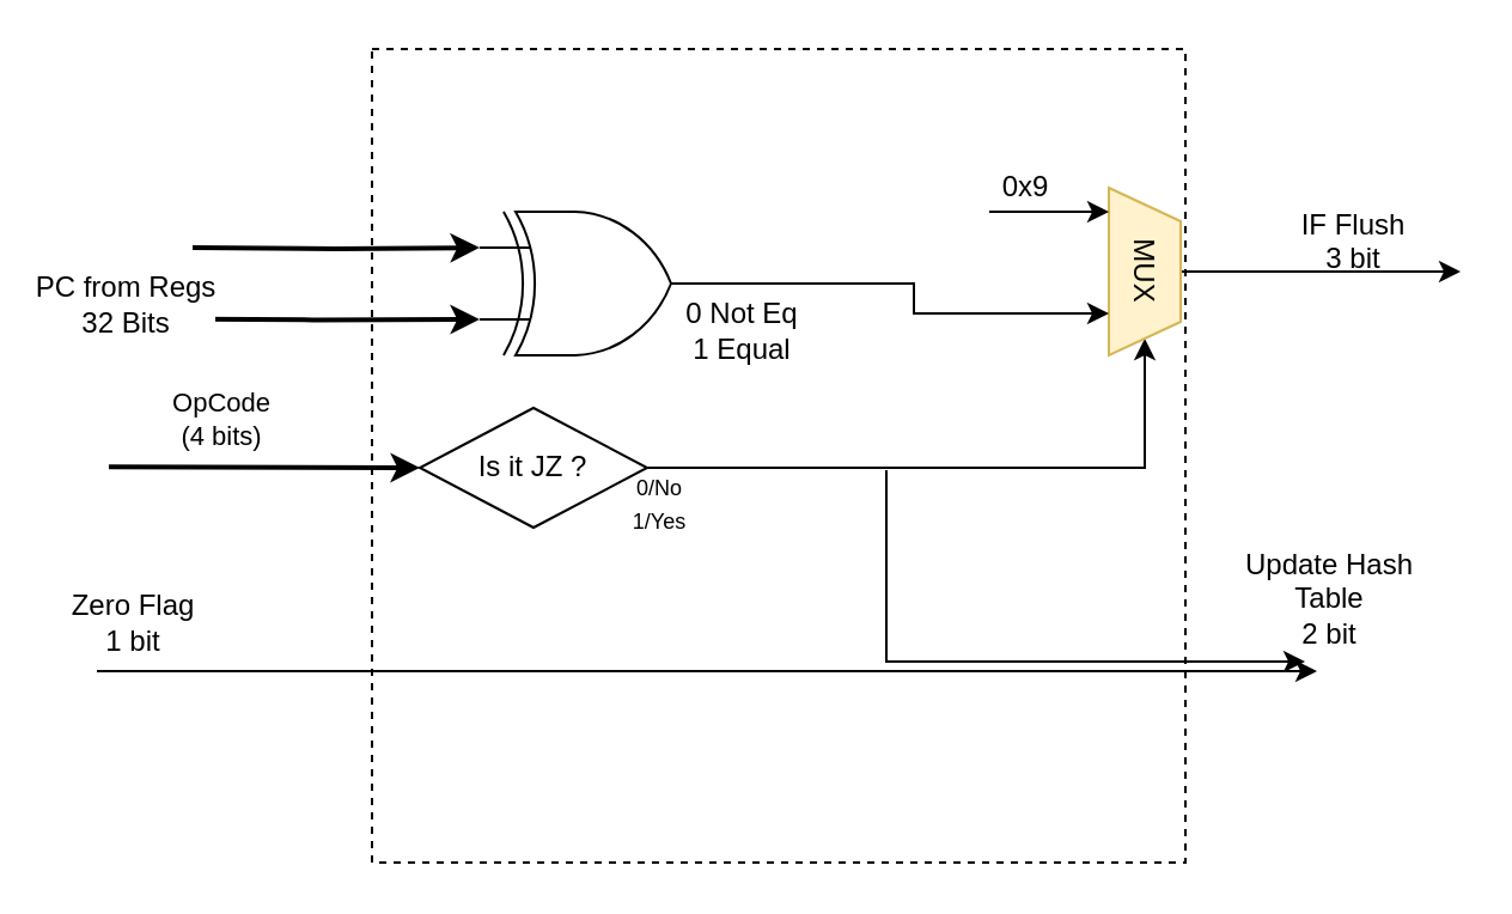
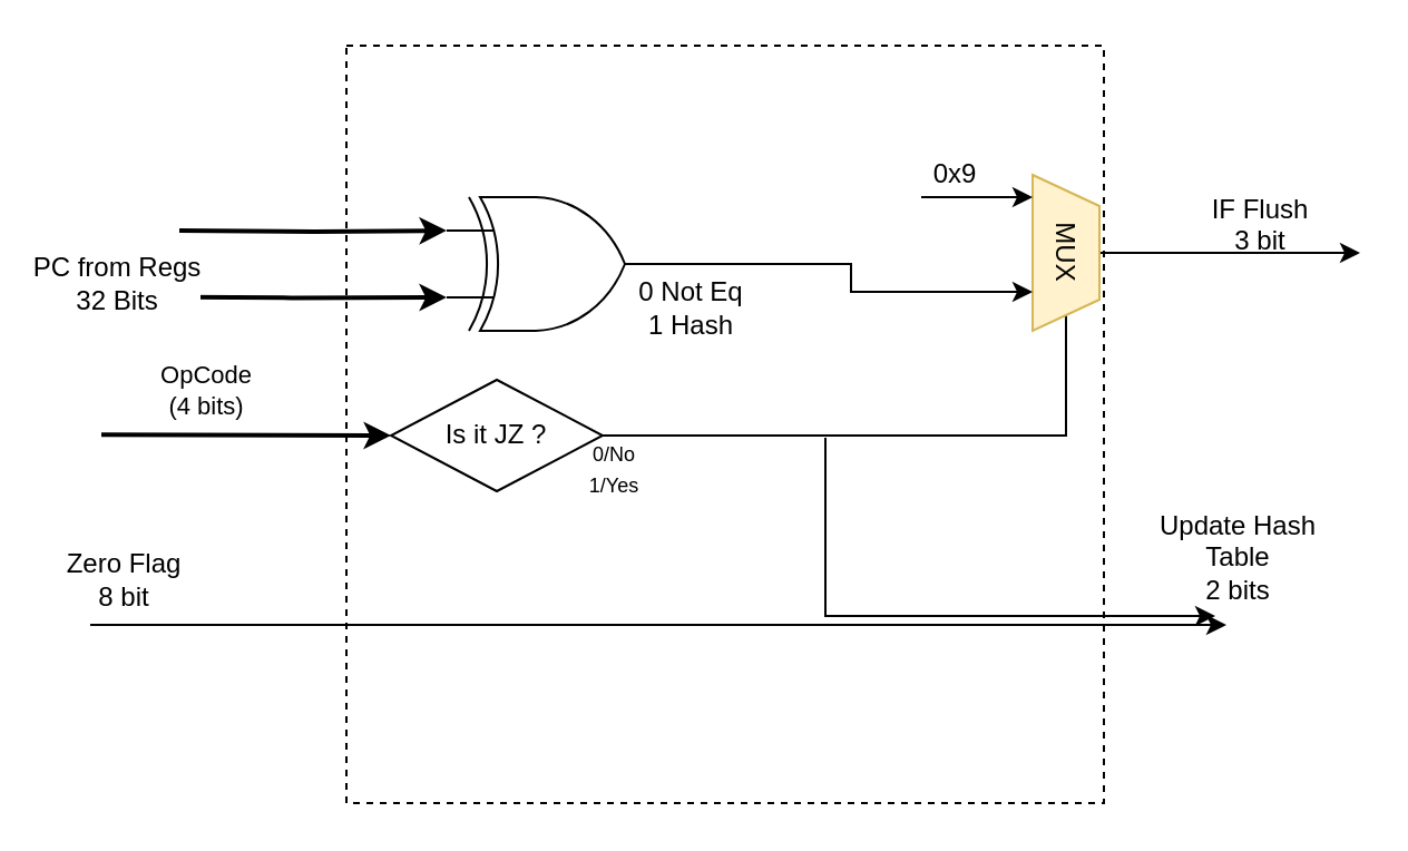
- <mxCell id="11" value="0 Not Eq&lt;br&gt;1 Equal" style="text;html=1;strokeColor=none;fillColor=none;align=center;verticalAlign=middle;whiteSpace=wrap;rounded=0;" vertex="1" parent="1"><mxGeometry x="280" y="128" width="60" height="20" as="geometry" /></mxCell>
+ <mxCell id="11" value="0 Not Eq&lt;br&gt;1 Hash" style="text;html=1;strokeColor=none;fillColor=none;align=center;verticalAlign=middle;whiteSpace=wrap;rounded=0;" vertex="1" parent="1"><mxGeometry x="280" y="128" width="60" height="20" as="geometry" /></mxCell>
- <mxCell id="4" value="&lt;font style=&quot;font-size: 9px&quot;&gt;0/No&lt;br&gt;1/Yes&lt;/font&gt;" style="edgeStyle=orthogonalEdgeStyle;rounded=0;orthogonalLoop=1;jettySize=auto;html=1;entryX=1;entryY=0.5;entryDx=0;entryDy=0;" edge="1" parent="1" source="5" target="7"><mxGeometry x="-0.961" y="-15" relative="1" as="geometry"><mxPoint as="offset" /></mxGeometry></mxCell>
+ <mxCell id="4" value="&lt;font style=&quot;font-size: 9px&quot;&gt;0/No&lt;br&gt;1/Yes&lt;/font&gt;" style="edgeStyle=orthogonalEdgeStyle;rounded=0;orthogonalLoop=1;jettySize=auto;html=1;entryX=1;entryY=0.5;entryDx=0;entryDy=0;endArrow=none;" edge="1" parent="1" source="5" target="7"><mxGeometry x="-0.961" y="-15" relative="1" as="geometry"><mxPoint as="offset" /></mxGeometry></mxCell>
- <mxCell id="20" value="Update Hash&lt;br&gt;Table&lt;br&gt;2 bit" style="text;html=1;align=center;verticalAlign=middle;resizable=0;points=[];autosize=1;" vertex="1" parent="1"><mxGeometry x="510" y="225" width="90" height="50" as="geometry" /></mxCell>
+ <mxCell id="20" value="Update Hash&lt;br&gt;Table&lt;br&gt;2 bits" style="text;html=1;align=center;verticalAlign=middle;resizable=0;points=[];autosize=1;" vertex="1" parent="1"><mxGeometry x="510" y="225" width="90" height="50" as="geometry" /></mxCell>
- <mxCell id="22" value="Zero Flag&lt;br&gt;1 bit" style="text;html=1;align=center;verticalAlign=middle;resizable=0;points=[];autosize=1;" vertex="1" parent="1"><mxGeometry x="20" y="245" width="70" height="30" as="geometry" /></mxCell>
+ <mxCell id="22" value="Zero Flag&lt;br&gt;8 bit" style="text;html=1;align=center;verticalAlign=middle;resizable=0;points=[];autosize=1;" vertex="1" parent="1"><mxGeometry x="20" y="245" width="70" height="30" as="geometry" /></mxCell>
